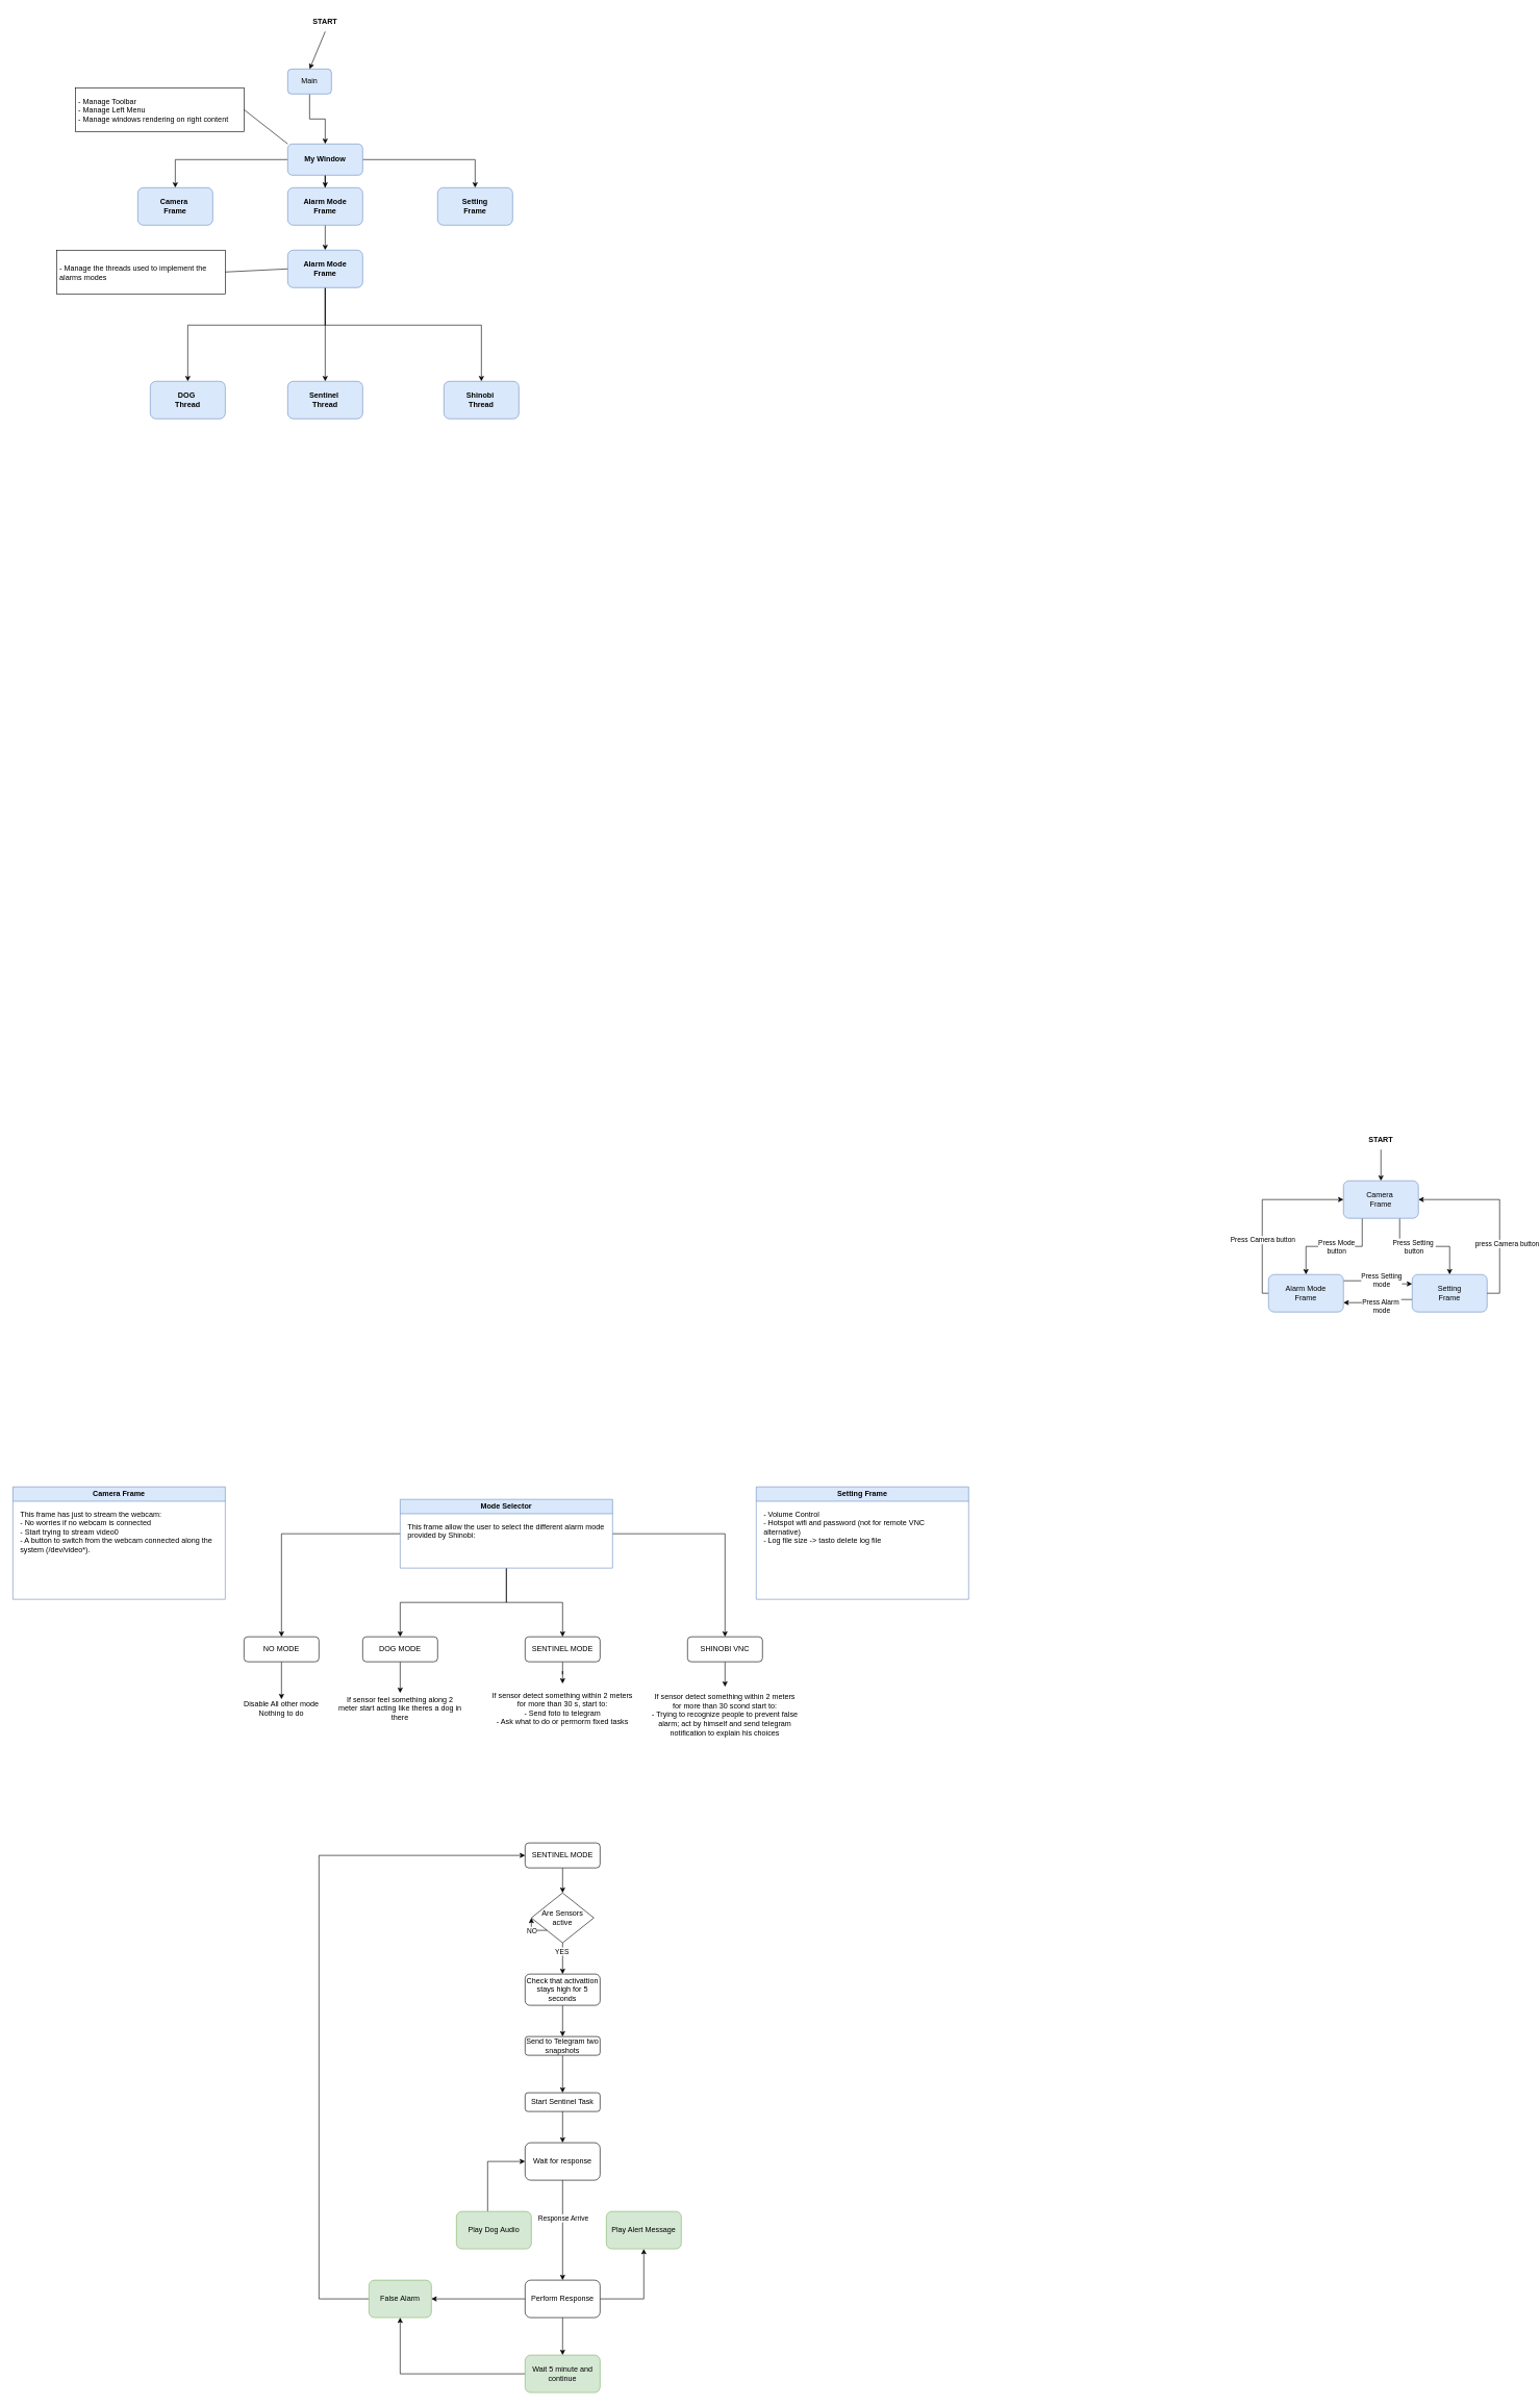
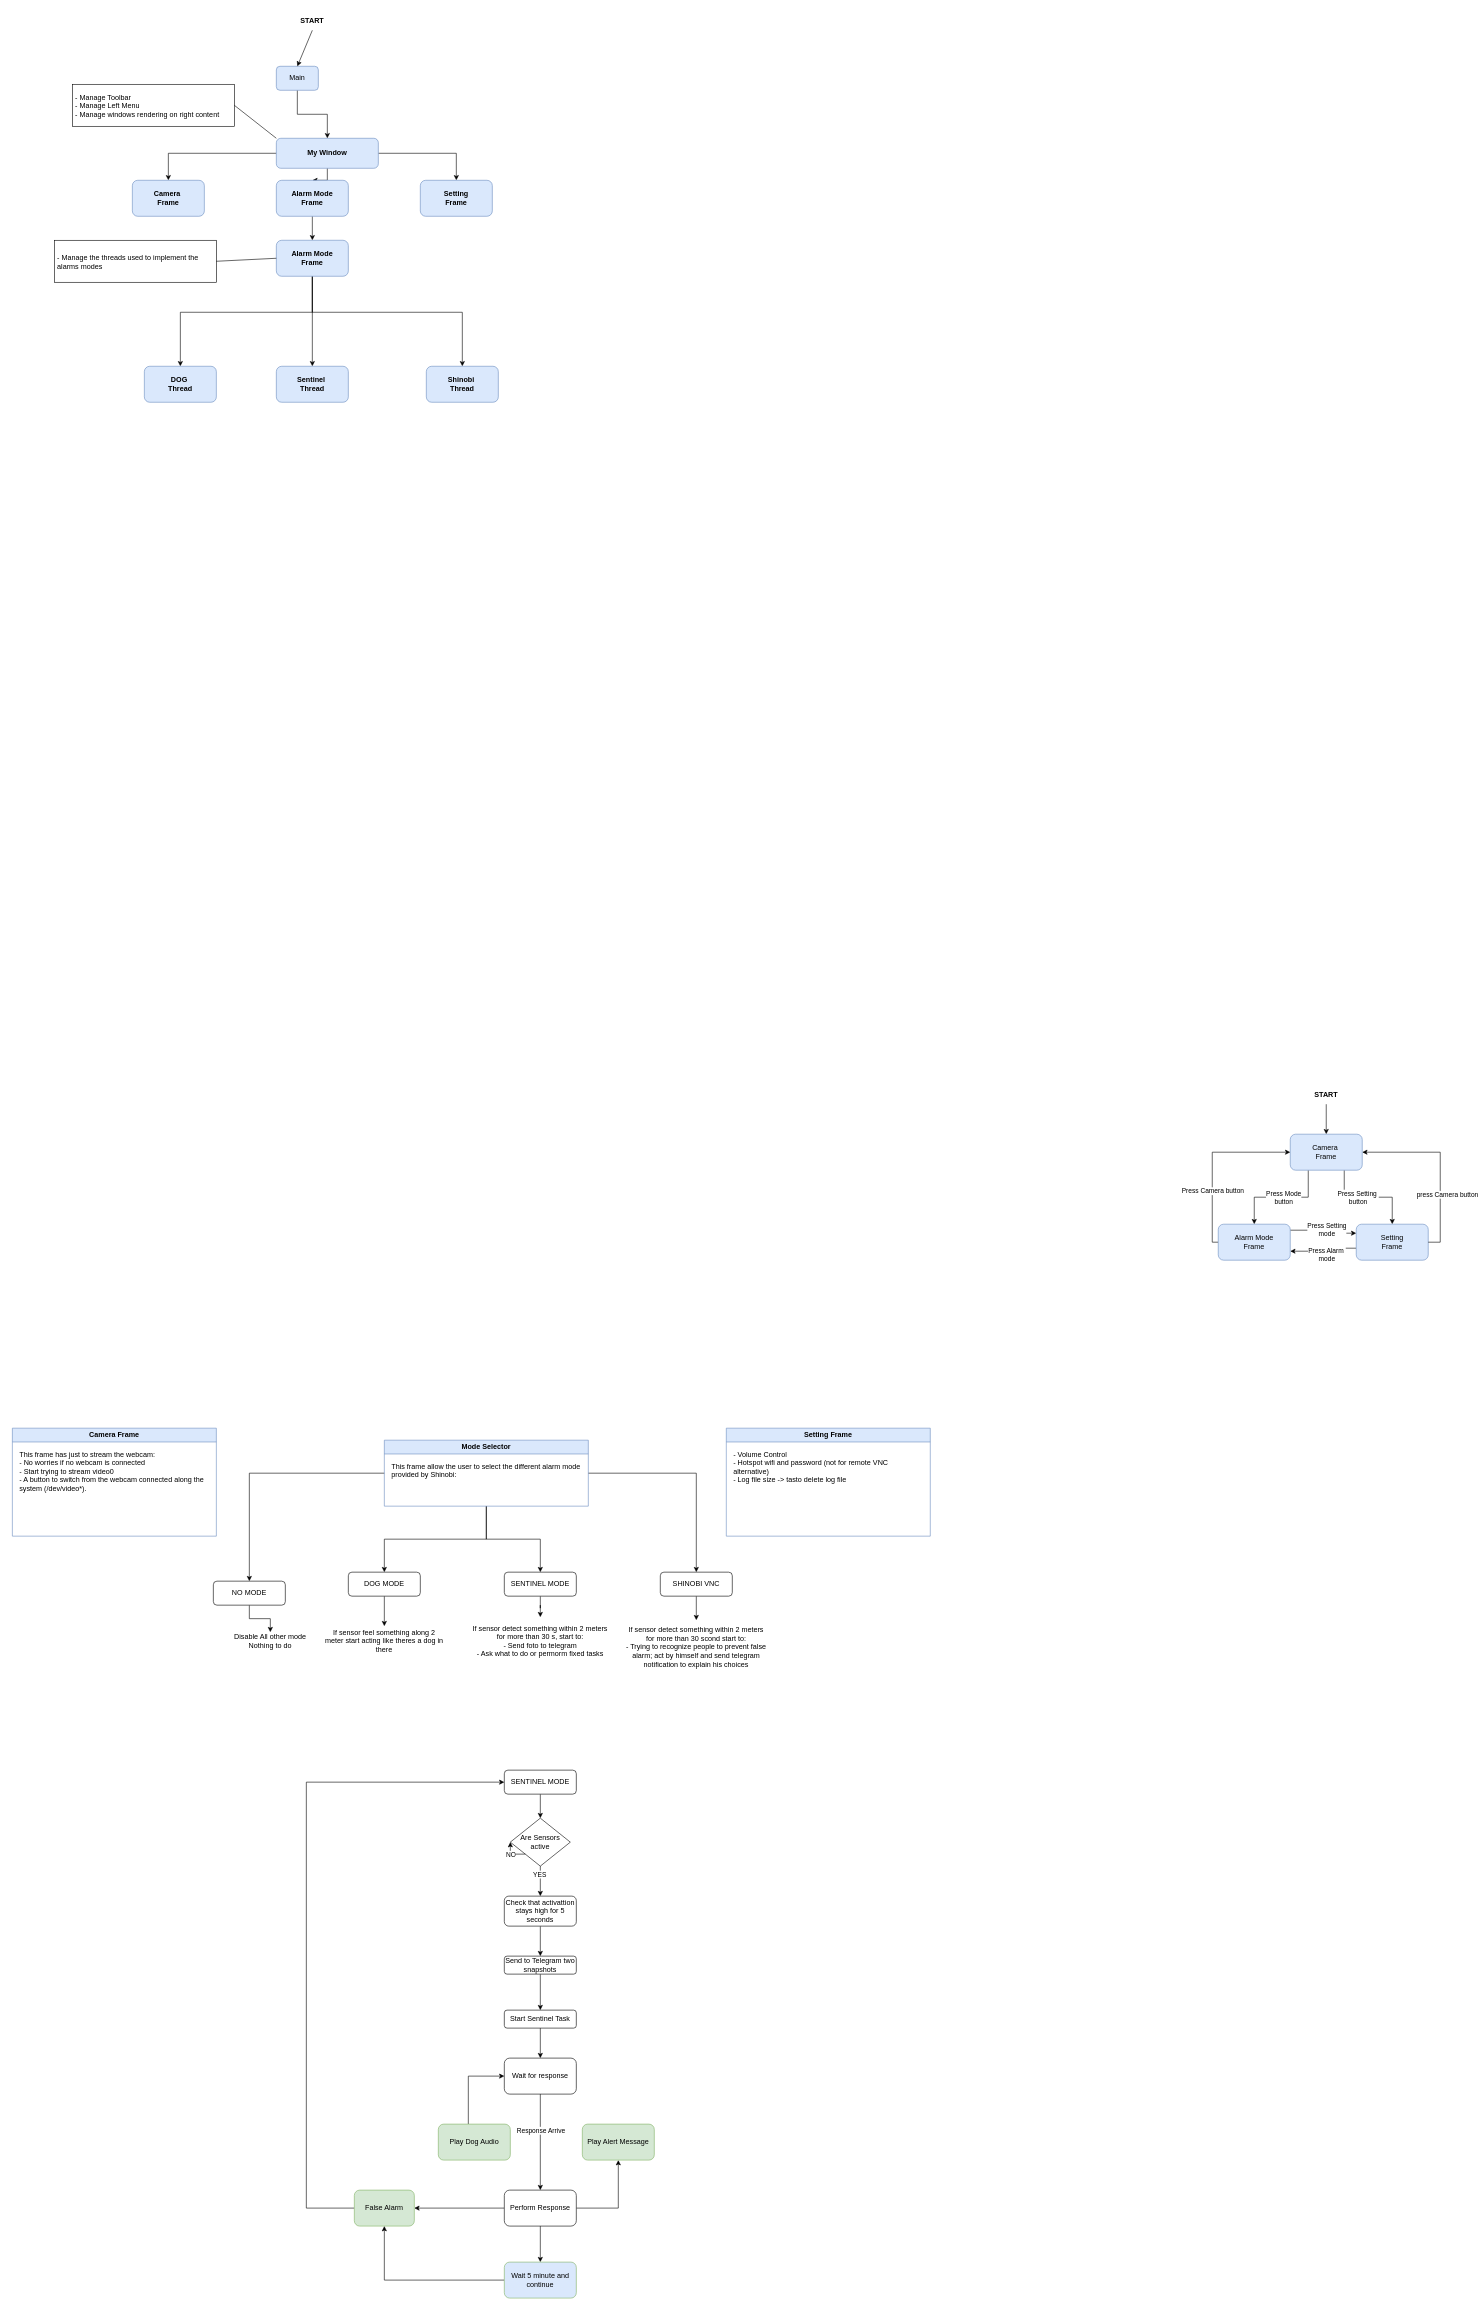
- <mxCell id="41" value="&lt;b&gt;My Window&lt;/b&gt;" style="whiteSpace=wrap;html=1;rounded=1;fillColor=#dae8fc;strokeColor=#6c8ebf;align=center;" parent="1" vertex="1"><mxGeometry x="460" y="230" width="120" height="50" as="geometry" /></mxCell>
+ <mxCell id="41" value="&lt;b&gt;My Window&lt;/b&gt;" style="whiteSpace=wrap;html=1;rounded=1;fillColor=#dae8fc;strokeColor=#6c8ebf;align=center;" parent="1" vertex="1"><mxGeometry x="460" y="230" width="170" height="50" as="geometry" /></mxCell>
- <mxCell id="30" value="NO MODE" style="rounded=1;whiteSpace=wrap;html=1;" parent="1" vertex="1"><mxGeometry x="390" y="2620" width="120" height="40" as="geometry" /></mxCell>
+ <mxCell id="30" value="NO MODE" style="rounded=1;whiteSpace=wrap;html=1;" parent="1" vertex="1"><mxGeometry x="355" y="2635" width="120" height="40" as="geometry" /></mxCell>
- <mxCell id="90" value="Wait 5 minute and continue" style="rounded=1;whiteSpace=wrap;html=1;fillColor=#d5e8d4;strokeColor=#82b366;" parent="1" vertex="1"><mxGeometry x="840" y="3770" width="120" height="60" as="geometry" /></mxCell>
+ <mxCell id="90" value="Wait 5 minute and continue" style="rounded=1;whiteSpace=wrap;html=1;fillColor=#dae8fc;strokeColor=#82b366;" parent="1" vertex="1"><mxGeometry x="840" y="3770" width="120" height="60" as="geometry" /></mxCell>
